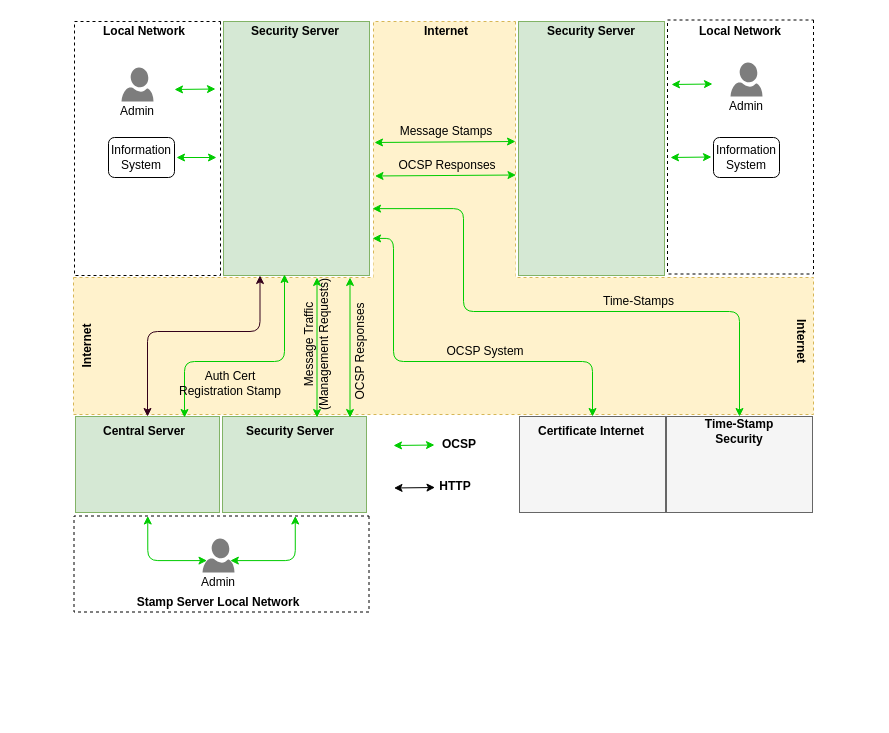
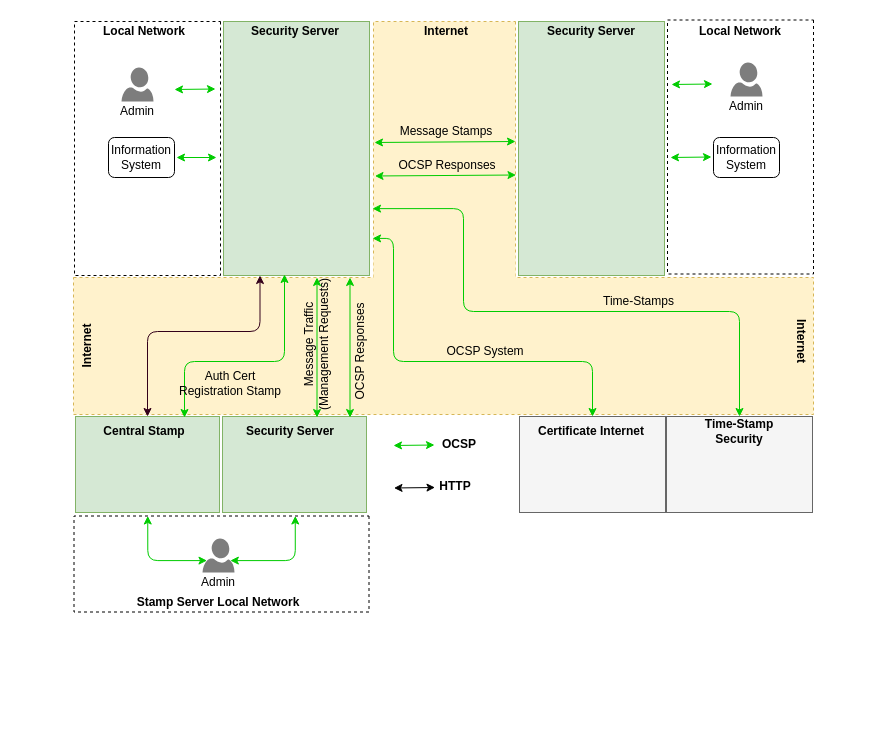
- <mxCell id="30" value="Central Server" style="text;html=1;strokeColor=none;fillColor=none;align=center;verticalAlign=middle;whiteSpace=wrap;rounded=0;glass=0;fontStyle=1" vertex="1" parent="1"><mxGeometry x="89" y="421" width="110" height="20" as="geometry" /></mxCell>
+ <mxCell id="30" value="Central Stamp" style="text;html=1;strokeColor=none;fillColor=none;align=center;verticalAlign=middle;whiteSpace=wrap;rounded=0;glass=0;fontStyle=1" vertex="1" parent="1"><mxGeometry x="89" y="421" width="110" height="20" as="geometry" /></mxCell>
